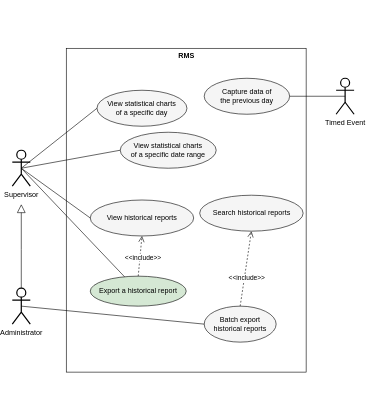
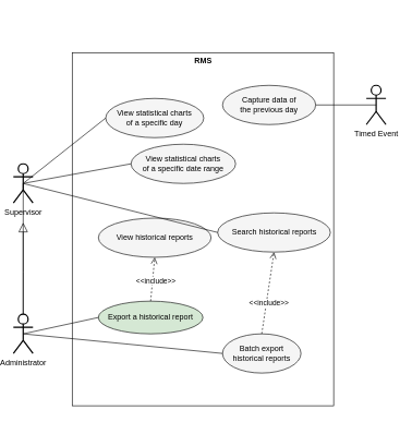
- <mxCell id="19" value="" style="endArrow=none;html=1;rounded=0;entryX=0;entryY=0.5;entryDx=0;entryDy=0;endFill=0;exitX=0.5;exitY=0.5;exitDx=0;exitDy=0;exitPerimeter=0;" edge="1" parent="1" source="15" target="8"><mxGeometry width="50" height="50" relative="1" as="geometry"><mxPoint x="80" y="230" as="sourcePoint" /><mxPoint x="140" y="220" as="targetPoint" /></mxGeometry></mxCell>
+ <mxCell id="19" value="" style="endArrow=none;html=1;rounded=0;endFill=0;exitX=0.5;exitY=0.5;exitDx=0;exitDy=0;exitPerimeter=0;" edge="1" parent="1" source="15" target="17"><mxGeometry width="50" height="50" relative="1" as="geometry"><mxPoint x="80" y="230" as="sourcePoint" /><mxPoint x="140" y="220" as="targetPoint" /></mxGeometry></mxCell>
- <mxCell id="18" value="" style="endArrow=none;html=1;rounded=0;endFill=0;exitX=0.5;exitY=0.5;exitDx=0;exitDy=0;exitPerimeter=0;" edge="1" parent="1" source="15" target="11"><mxGeometry width="50" height="50" relative="1" as="geometry"><mxPoint x="80" y="220" as="sourcePoint" /><mxPoint x="140" y="140" as="targetPoint" /></mxGeometry></mxCell>
+ <mxCell id="18" value="" style="endArrow=none;html=1;rounded=0;entryX=0;entryY=0.5;entryDx=0;entryDy=0;endFill=0;exitX=0.5;exitY=0.5;exitDx=0;exitDy=0;exitPerimeter=0;" edge="1" parent="1" source="15" target="7"><mxGeometry width="50" height="50" relative="1" as="geometry"><mxPoint x="80" y="220" as="sourcePoint" /><mxPoint x="140" y="140" as="targetPoint" /></mxGeometry></mxCell>
+ <mxCell id="24" value="" style="endArrow=none;html=1;rounded=0;entryX=0;entryY=0.5;entryDx=0;entryDy=0;endFill=0;exitX=0.5;exitY=0.5;exitDx=0;exitDy=0;exitPerimeter=0;" edge="1" parent="1" source="17" target="11"><mxGeometry width="50" height="50" relative="1" as="geometry"><mxPoint x="45" y="480" as="sourcePoint" /><mxPoint x="361" y="480" as="targetPoint" /></mxGeometry></mxCell>
